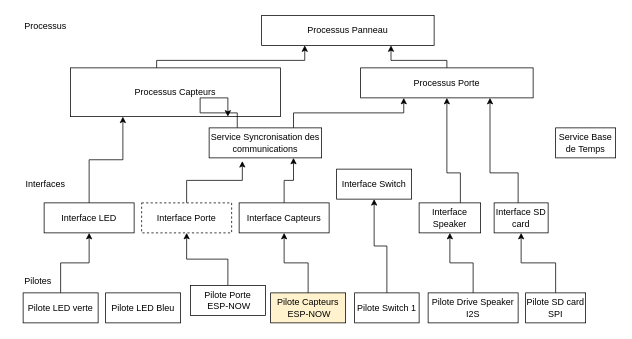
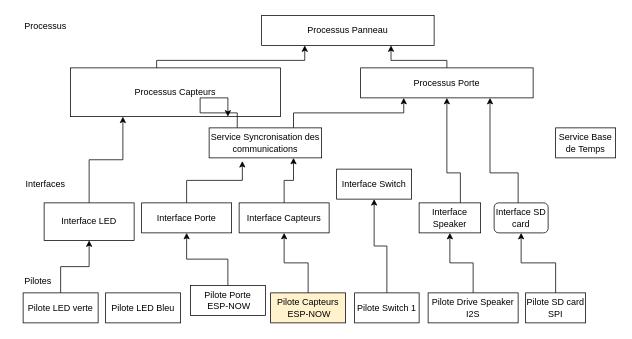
- <mxCell id="16" value="Interface LED" style="rounded=0;whiteSpace=wrap;html=1;" vertex="1" parent="1"><mxGeometry x="58" y="270" width="120" height="40" as="geometry" /></mxCell>
+ <mxCell id="16" value="Interface LED" style="rounded=0;whiteSpace=wrap;html=1;" vertex="1" parent="1"><mxGeometry x="58" y="270" width="120" height="50" as="geometry" /></mxCell>
- <mxCell id="18" value="Interface Porte" style="rounded=0;whiteSpace=wrap;html=1;dashed=1;" vertex="1" parent="1"><mxGeometry x="188" y="270" width="120" height="40" as="geometry" /></mxCell>
+ <mxCell id="18" value="Interface Porte" style="rounded=0;whiteSpace=wrap;html=1;" vertex="1" parent="1"><mxGeometry x="188" y="270" width="120" height="40" as="geometry" /></mxCell>
- <mxCell id="25" value="Interface SD card" style="rounded=0;whiteSpace=wrap;html=1;" vertex="1" parent="1"><mxGeometry x="658" y="270" width="72" height="40" as="geometry" /></mxCell>
+ <mxCell id="25" value="Interface SD card" style="whiteSpace=wrap;html=1;rounded=1;" vertex="1" parent="1"><mxGeometry x="658" y="270" width="72" height="40" as="geometry" /></mxCell>
